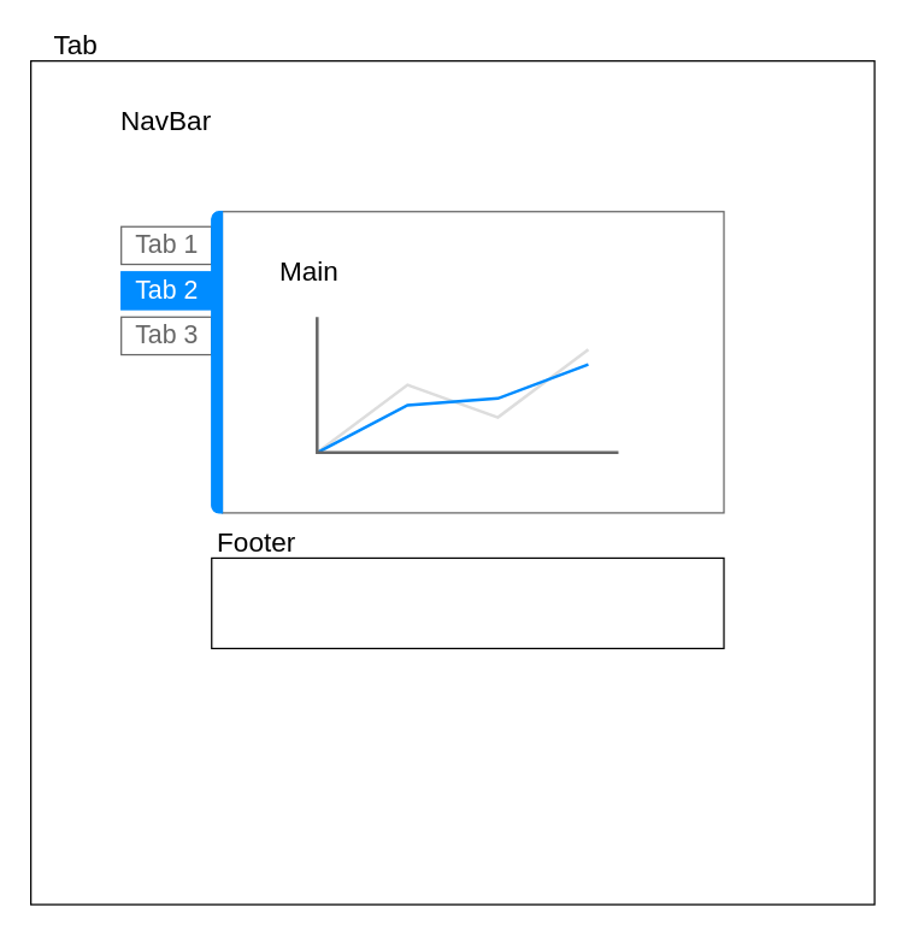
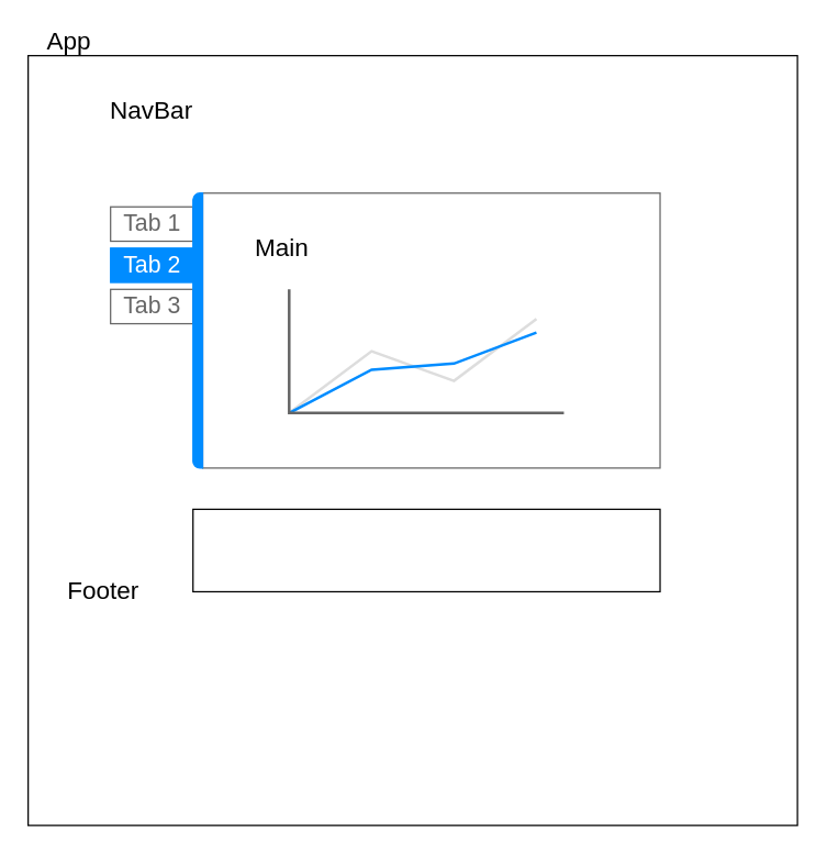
- <mxCell id="13" value="&lt;font style=&quot;font-size: 18px&quot;&gt;Tab&lt;/font&gt;" style="text;html=1;strokeColor=none;fillColor=none;align=center;verticalAlign=middle;whiteSpace=wrap;rounded=0;" vertex="1" parent="1"><mxGeometry x="30" y="20" width="40" height="20" as="geometry" /></mxCell>
+ <mxCell id="13" value="&lt;font style=&quot;font-size: 18px&quot;&gt;App&lt;/font&gt;" style="text;html=1;strokeColor=none;fillColor=none;align=center;verticalAlign=middle;whiteSpace=wrap;rounded=0;" vertex="1" parent="1"><mxGeometry x="30" y="20" width="40" height="20" as="geometry" /></mxCell>
- <mxCell id="12" value="&lt;font style=&quot;font-size: 18px&quot;&gt;Footer&lt;/font&gt;" style="text;html=1;strokeColor=none;fillColor=none;align=center;verticalAlign=middle;whiteSpace=wrap;rounded=0;" vertex="1" parent="1"><mxGeometry x="150" y="350" width="40" height="20" as="geometry" /></mxCell>
+ <mxCell id="12" value="&lt;font style=&quot;font-size: 18px&quot;&gt;Footer&lt;/font&gt;" style="text;html=1;strokeColor=none;fillColor=none;align=center;verticalAlign=middle;whiteSpace=wrap;rounded=0;" vertex="1" parent="1"><mxGeometry x="55" y="420" width="40" height="20" as="geometry" /></mxCell>
